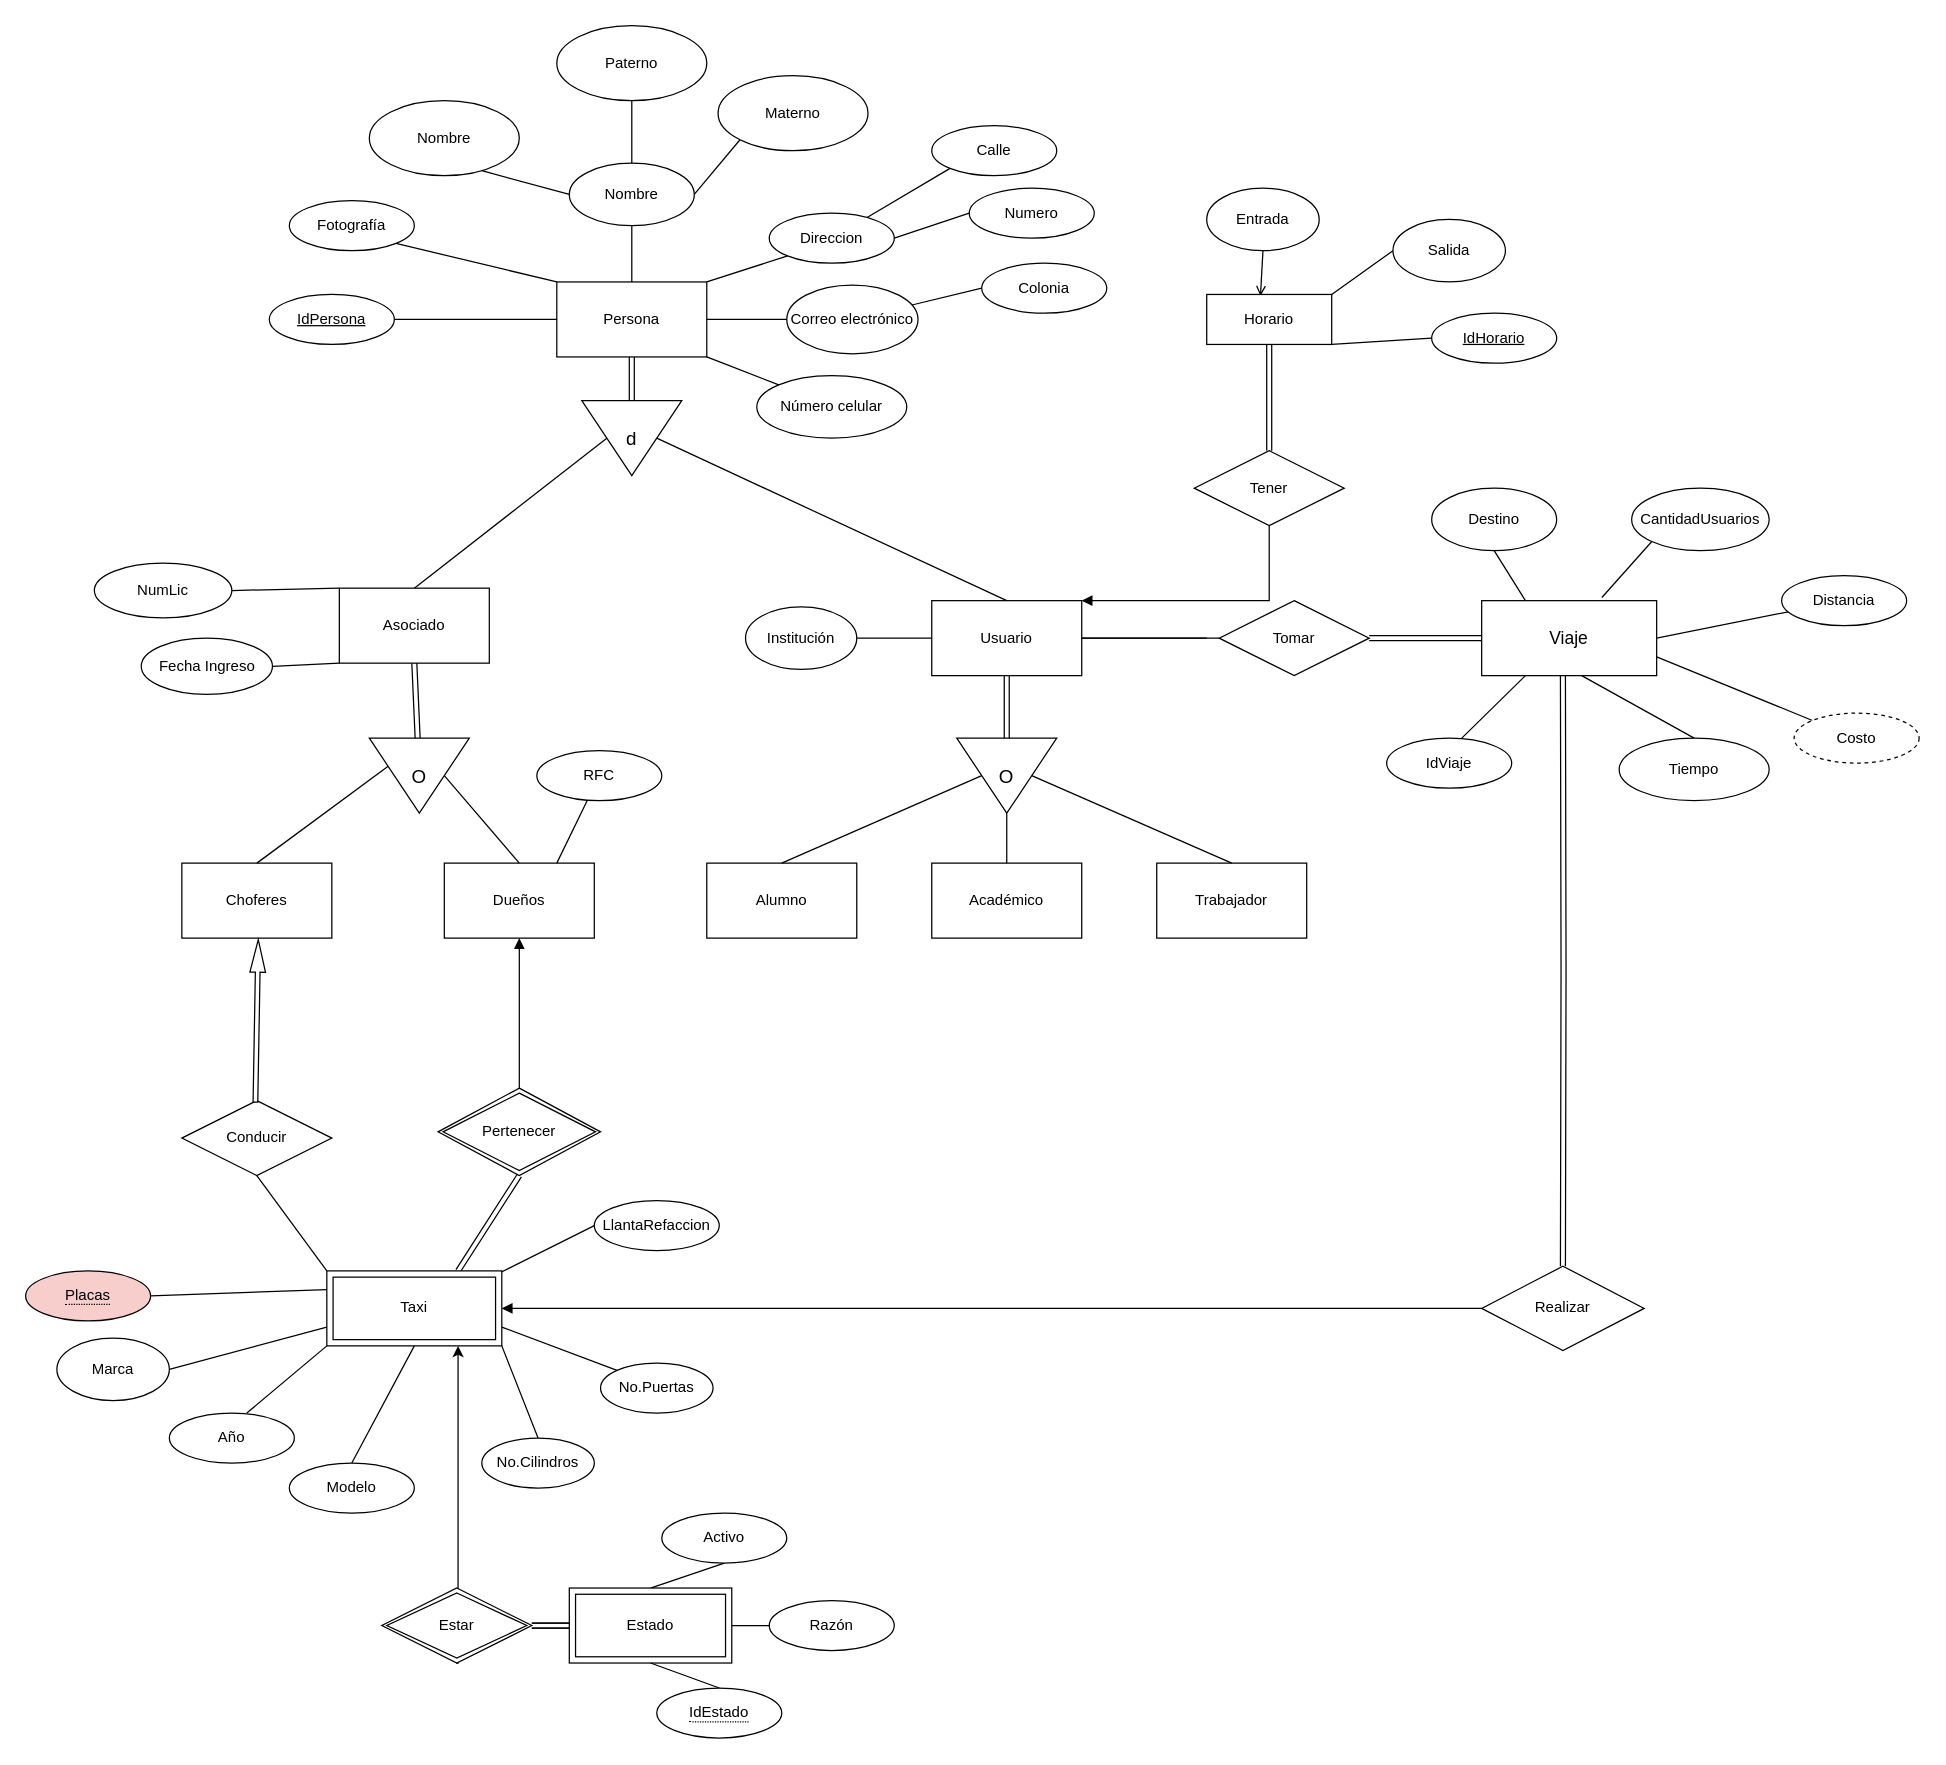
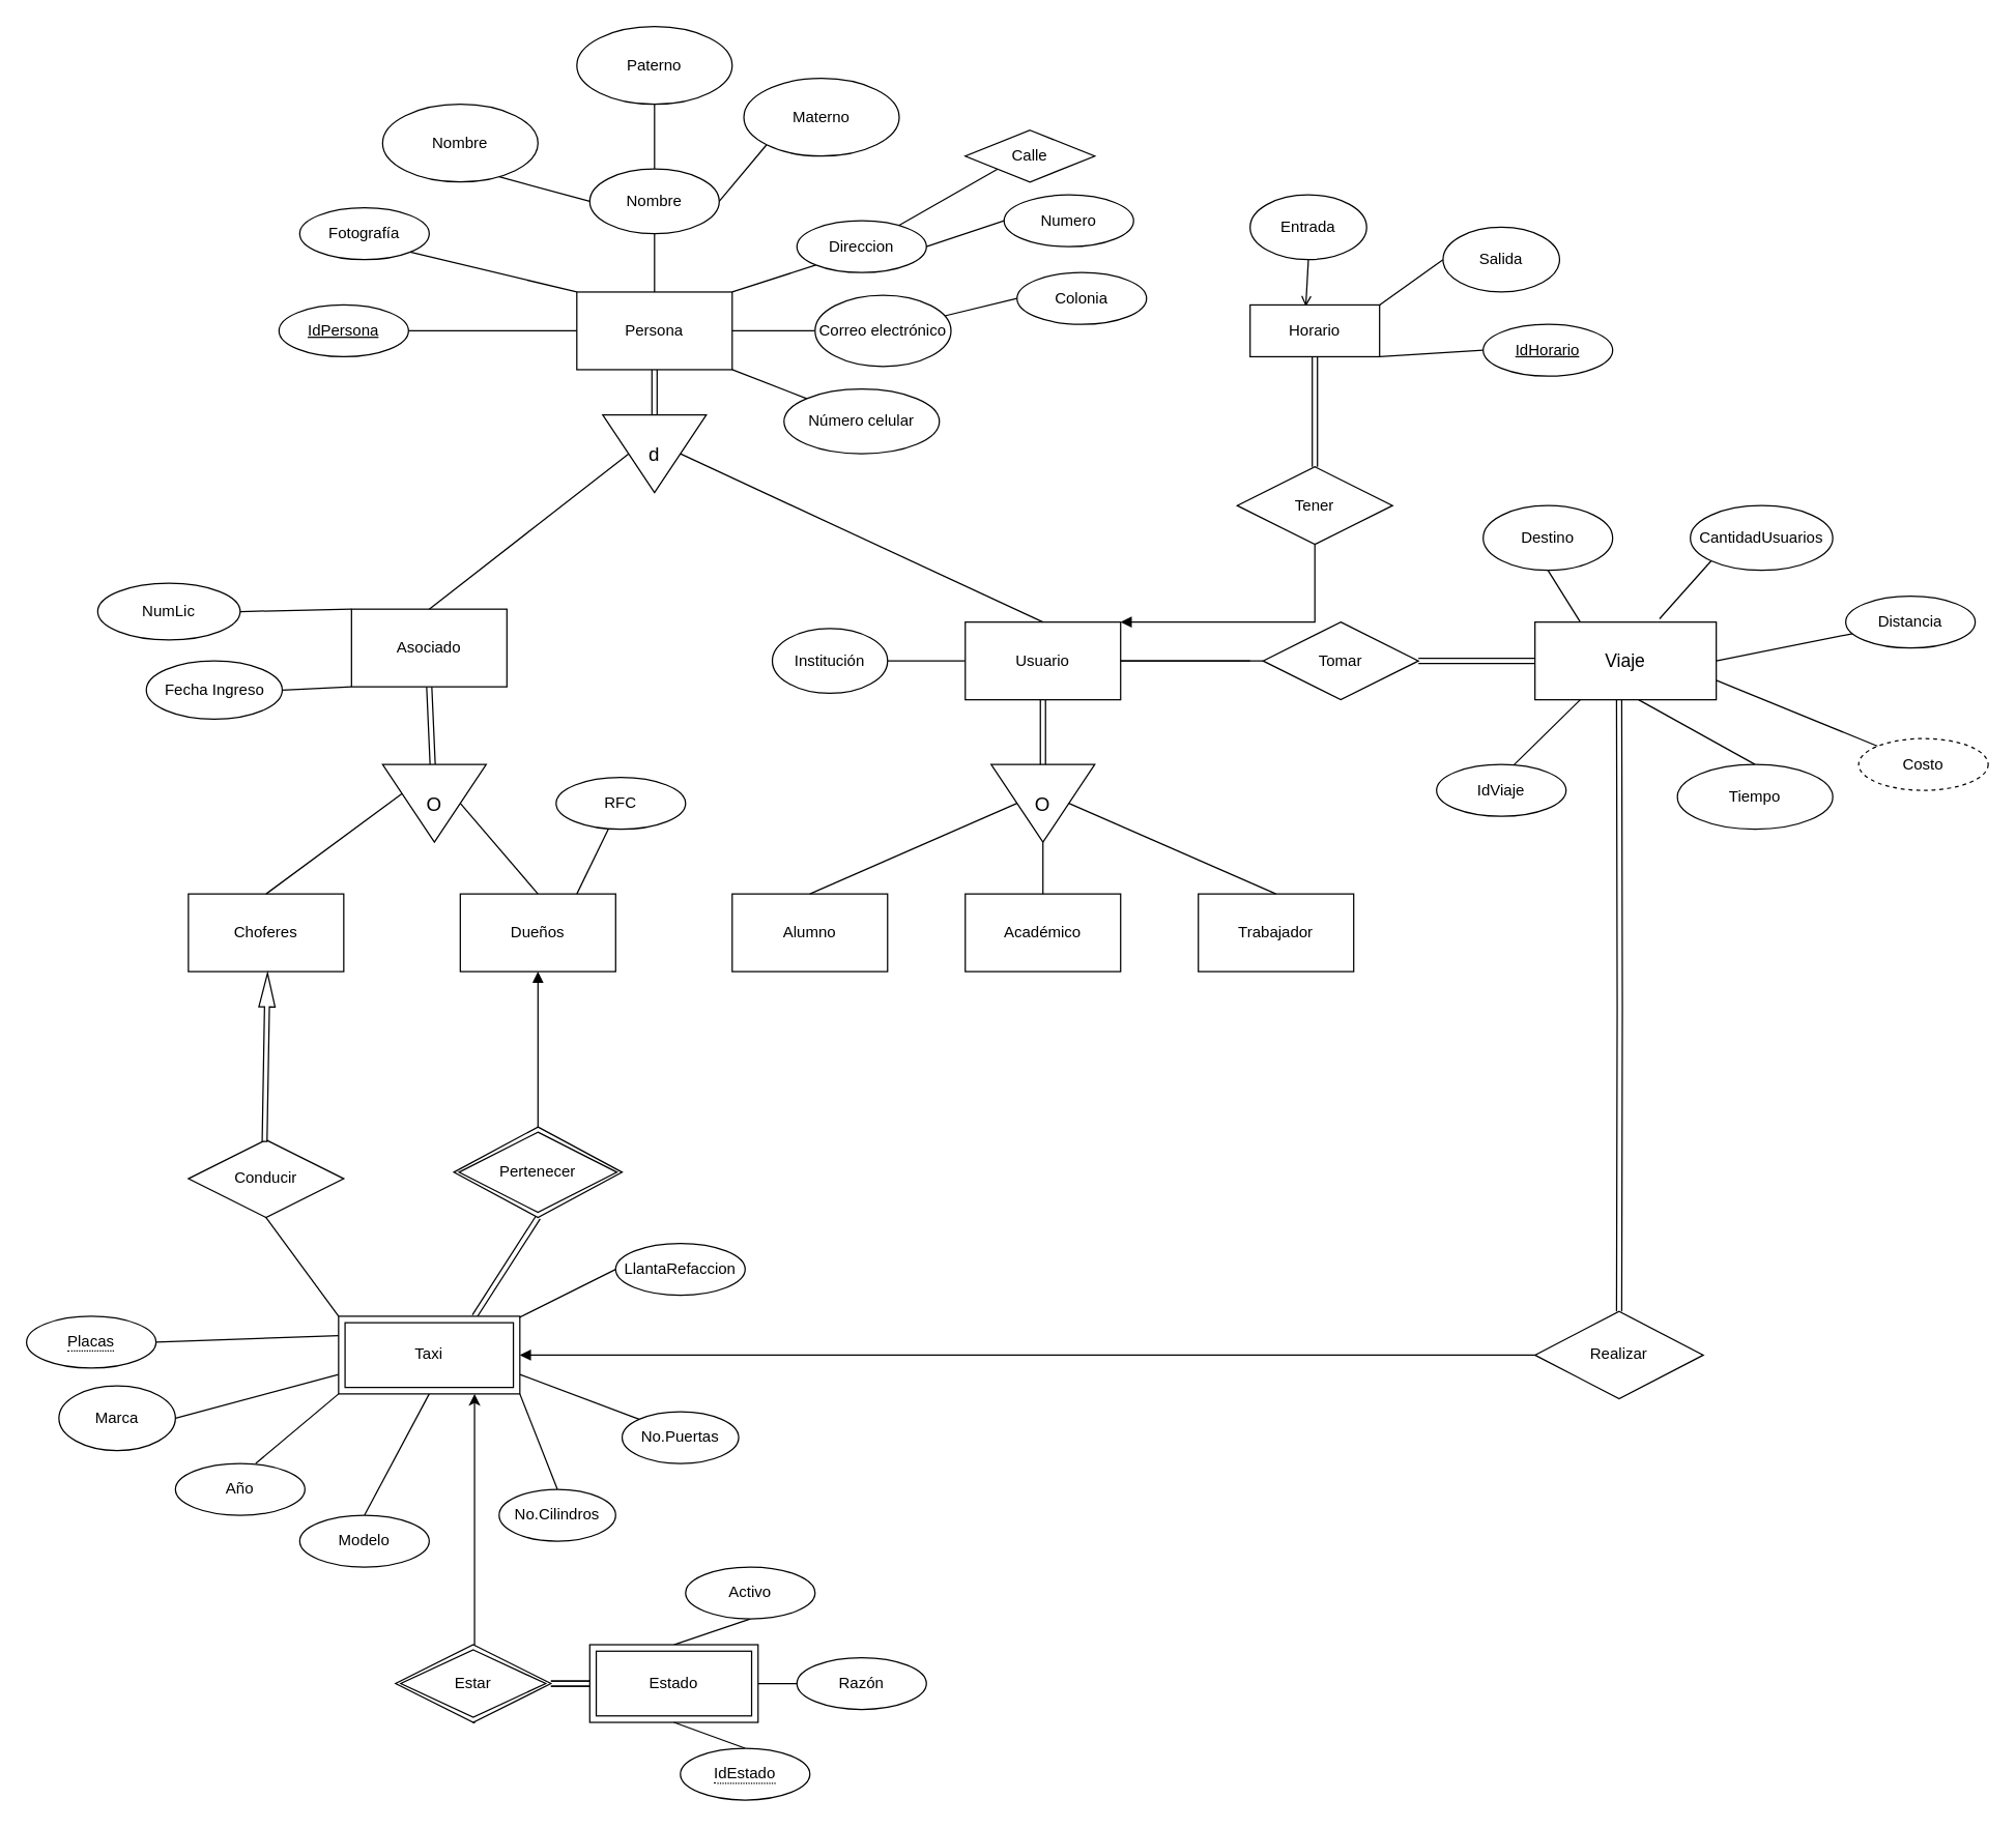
- <mxCell id="35" value="Calle" style="ellipse;whiteSpace=wrap;html=1;align=center;" parent="1" vertex="1"><mxGeometry x="745" y="100" width="100" height="40" as="geometry" /></mxCell>
+ <mxCell id="35" value="Calle" style="rhombus;whiteSpace=wrap;html=1;align=center;" parent="1" vertex="1"><mxGeometry x="745" y="100" width="100" height="40" as="geometry" /></mxCell>
- <mxCell id="102" value="&lt;span style=&quot;border-bottom: 1px dotted&quot;&gt;Placas&lt;/span&gt;" style="ellipse;whiteSpace=wrap;html=1;align=center;fillColor=#f8cecc;" parent="1" vertex="1"><mxGeometry x="20" y="1016.25" width="100" height="40" as="geometry" /></mxCell>
+ <mxCell id="102" value="&lt;span style=&quot;border-bottom: 1px dotted&quot;&gt;Placas&lt;/span&gt;" style="ellipse;whiteSpace=wrap;html=1;align=center;" parent="1" vertex="1"><mxGeometry x="20" y="1016.25" width="100" height="40" as="geometry" /></mxCell>
